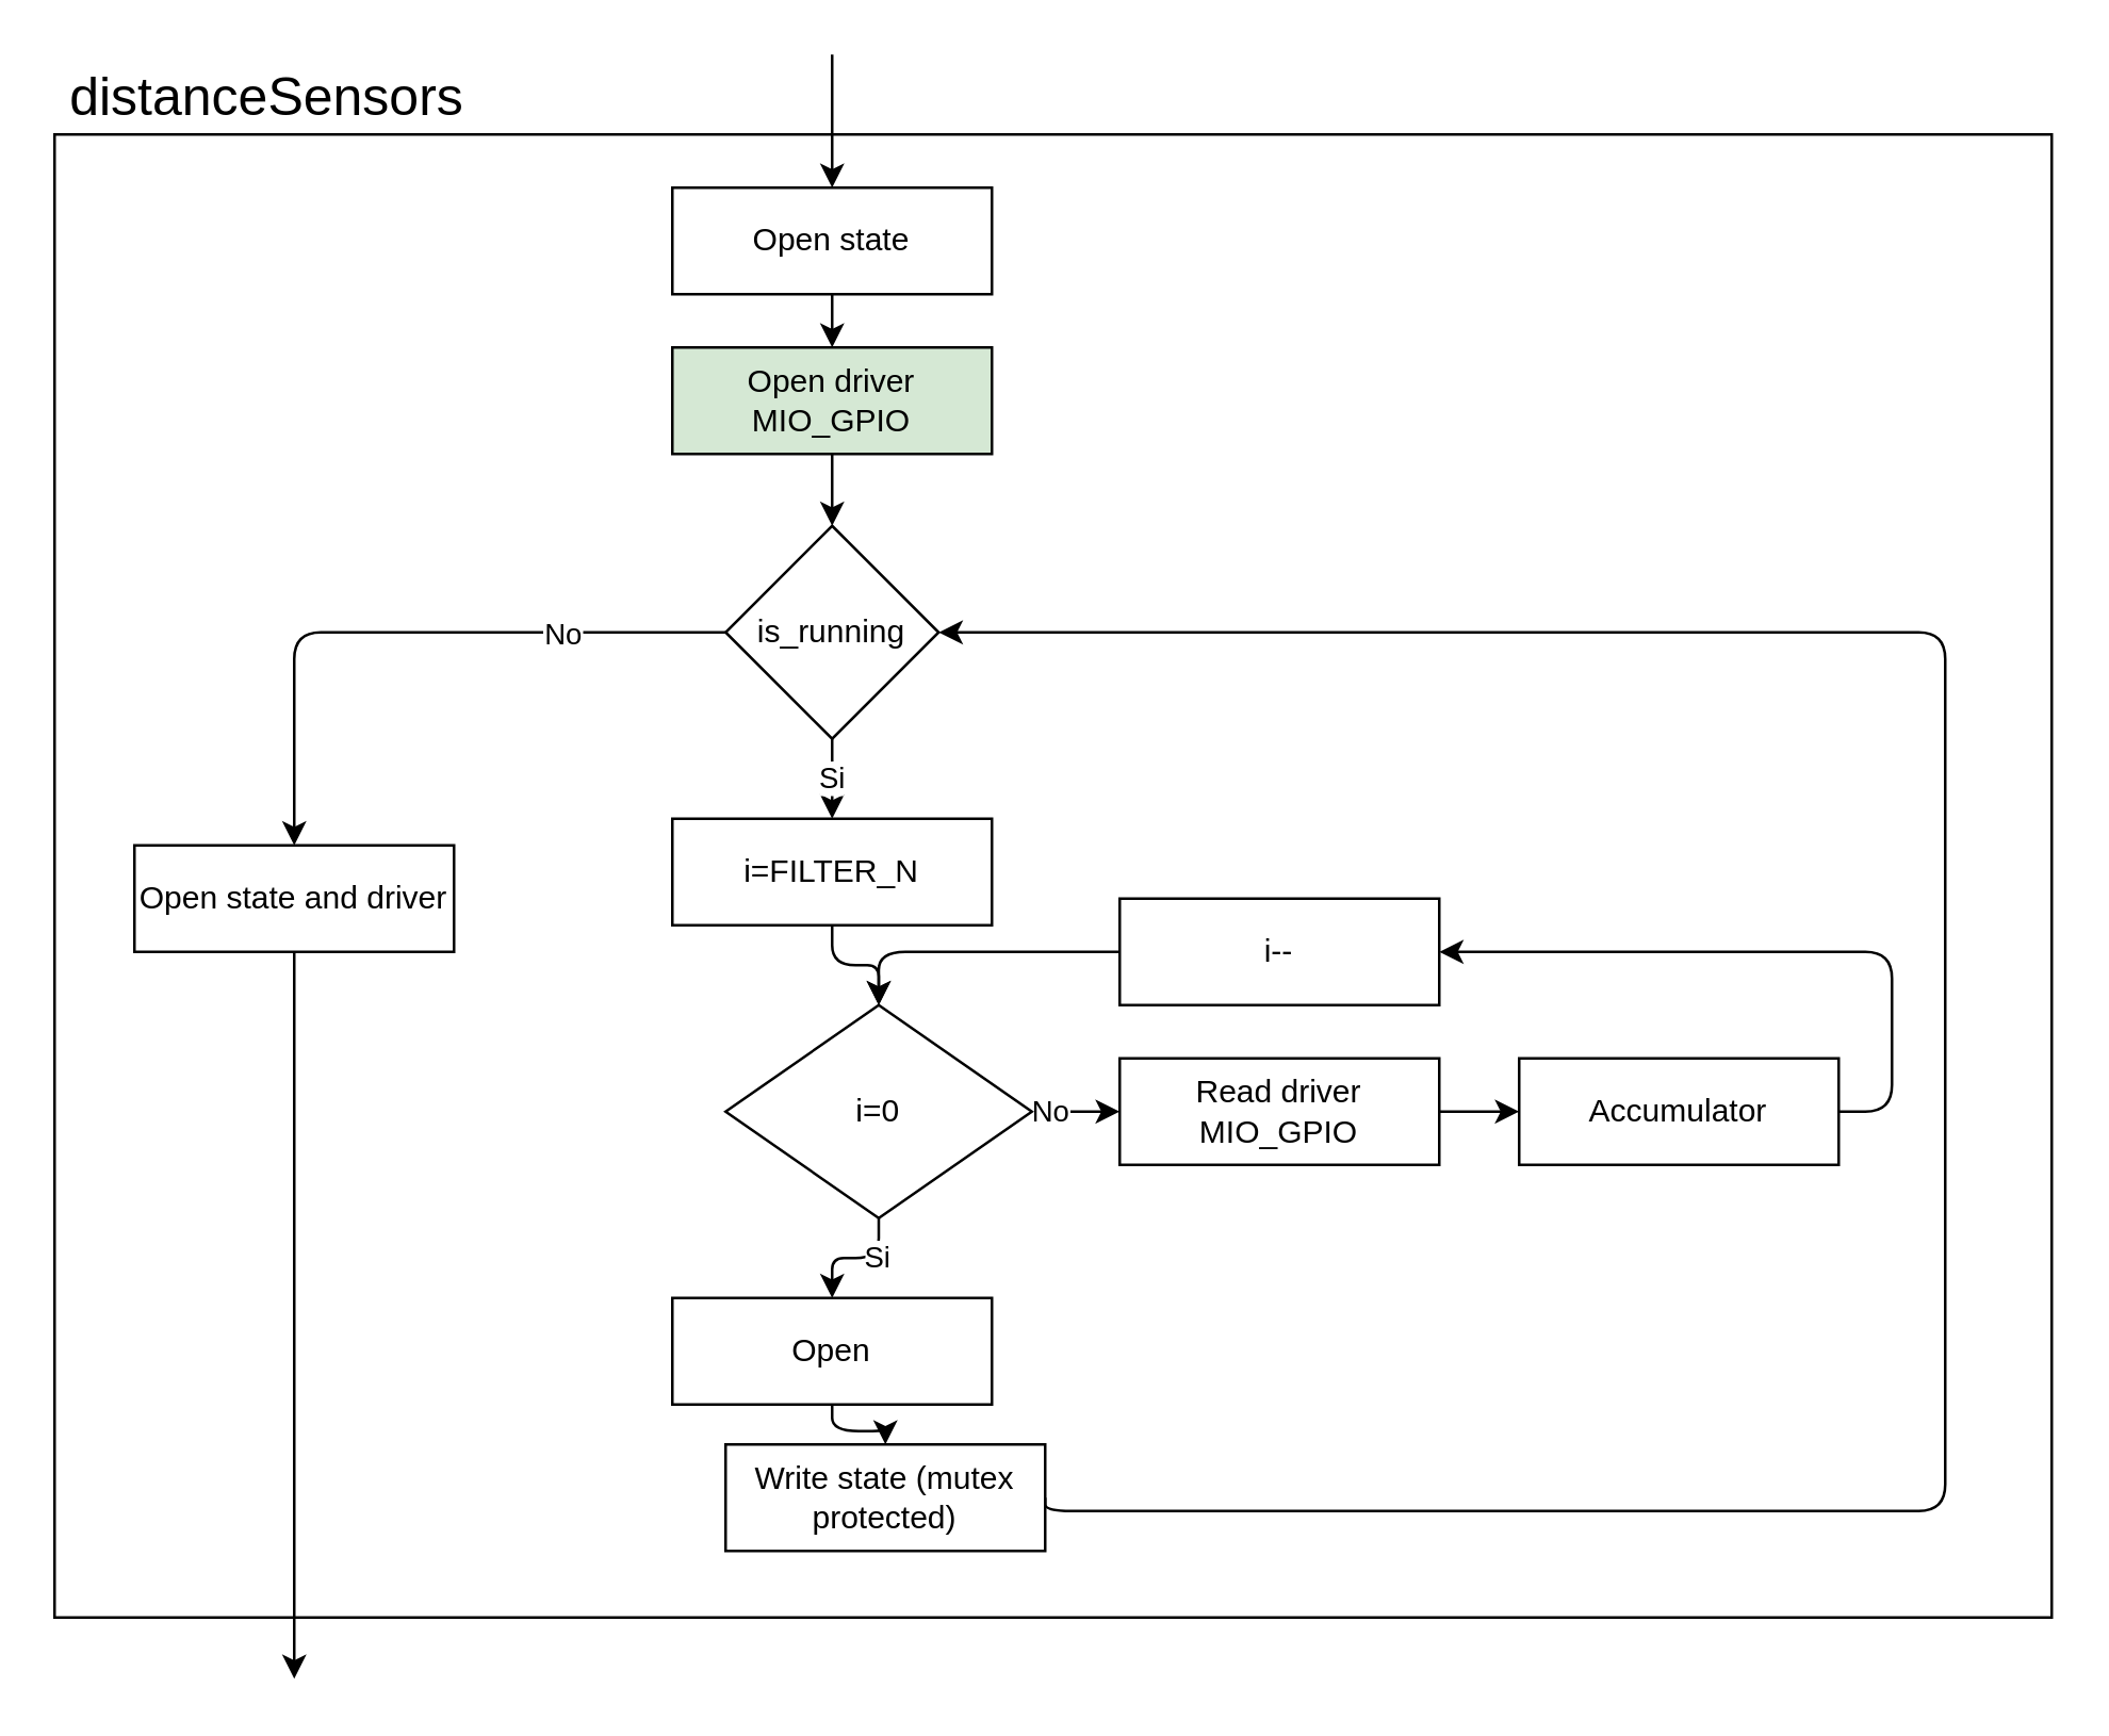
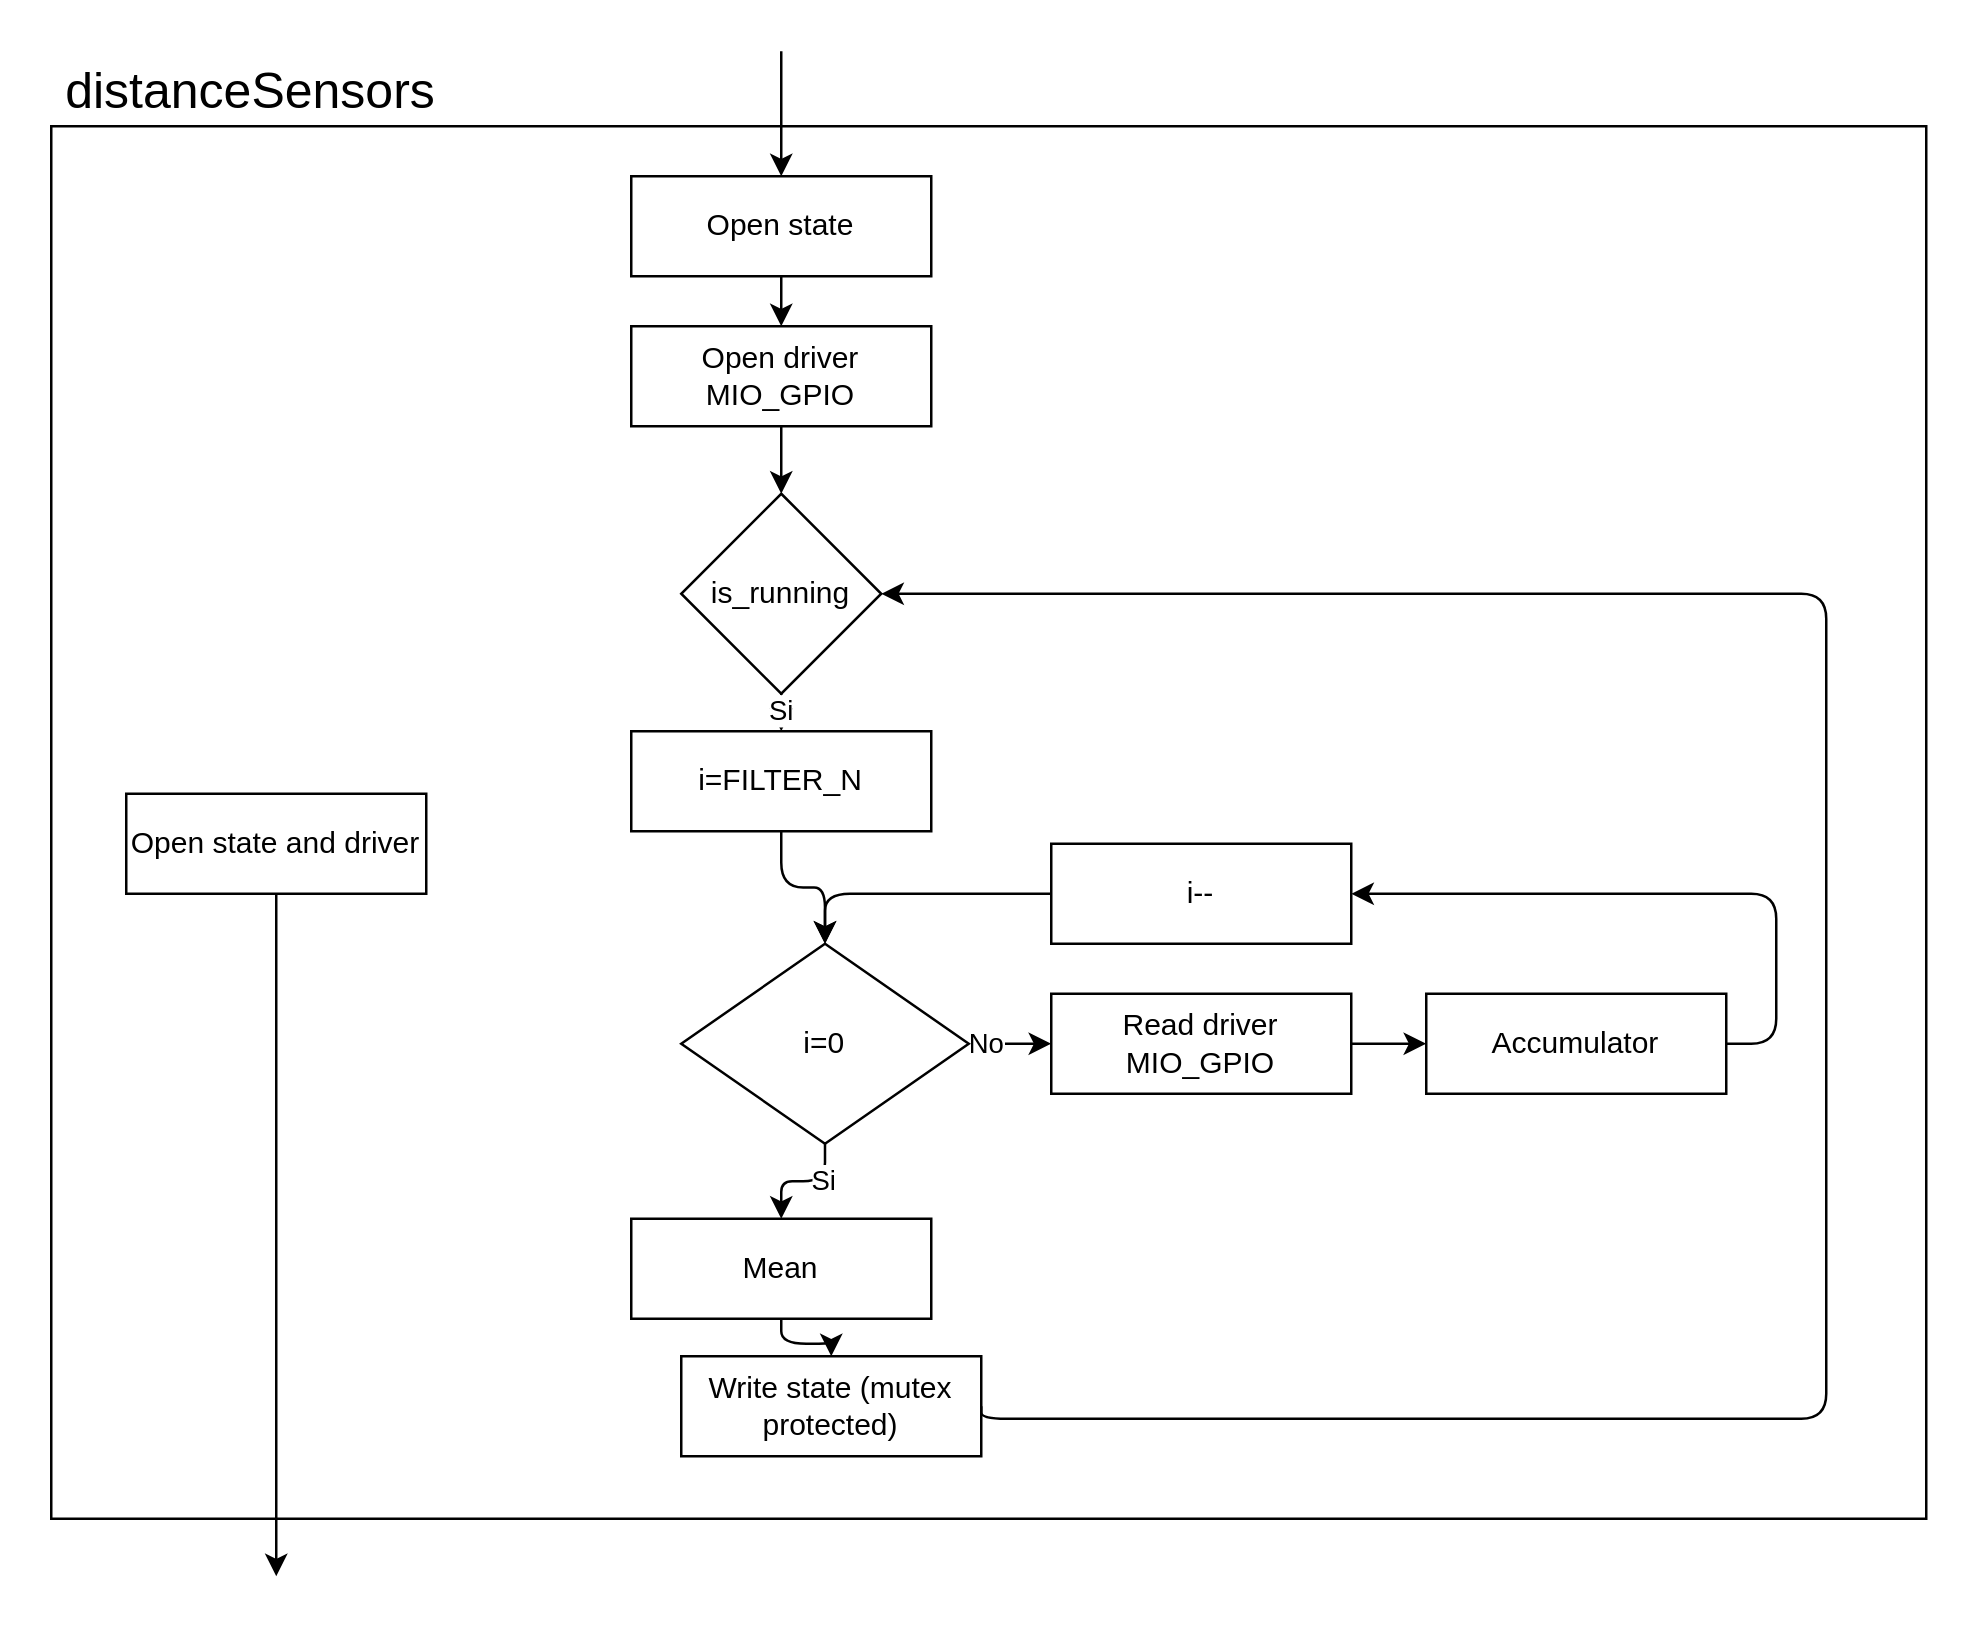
- <mxCell id="7" value="Open driver MIO_GPIO" style="rounded=0;whiteSpace=wrap;html=1;fillColor=#d5e8d4;" parent="1" vertex="1"><mxGeometry x="252" y="130" width="120" height="40" as="geometry" /></mxCell>
+ <mxCell id="7" value="Open driver MIO_GPIO" style="rounded=0;whiteSpace=wrap;html=1;" parent="1" vertex="1"><mxGeometry x="252" y="130" width="120" height="40" as="geometry" /></mxCell>
- <mxCell id="21" style="edgeStyle=orthogonalEdgeStyle;html=1;entryX=0.5;entryY=0;entryDx=0;entryDy=0;" parent="1" source="24" target="18" edge="1"><mxGeometry relative="1" as="geometry"><mxPoint x="150" y="327" as="targetPoint" /></mxGeometry></mxCell>
- <mxCell id="22" value="No" style="edgeLabel;html=1;align=center;verticalAlign=middle;resizable=0;points=[];" parent="21" vertex="1" connectable="0"><mxGeometry x="0.245" y="3" relative="1" as="geometry"><mxPoint x="89" y="-3" as="offset" /></mxGeometry></mxCell>
- <mxCell id="26" value="i=FILTER_N" style="rounded=0;whiteSpace=wrap;html=1;" parent="1" vertex="1"><mxGeometry x="252" y="307" width="120" height="40" as="geometry" /></mxCell>
+ <mxCell id="26" value="i=FILTER_N" style="rounded=0;whiteSpace=wrap;html=1;" parent="1" vertex="1"><mxGeometry x="252" y="292" width="120" height="40" as="geometry" /></mxCell>
- <mxCell id="14" value="Open" style="rounded=0;whiteSpace=wrap;html=1;" parent="1" vertex="1"><mxGeometry x="252" y="487" width="120" height="40" as="geometry" /></mxCell>
+ <mxCell id="14" value="Mean" style="rounded=0;whiteSpace=wrap;html=1;" parent="1" vertex="1"><mxGeometry x="252" y="487" width="120" height="40" as="geometry" /></mxCell>
